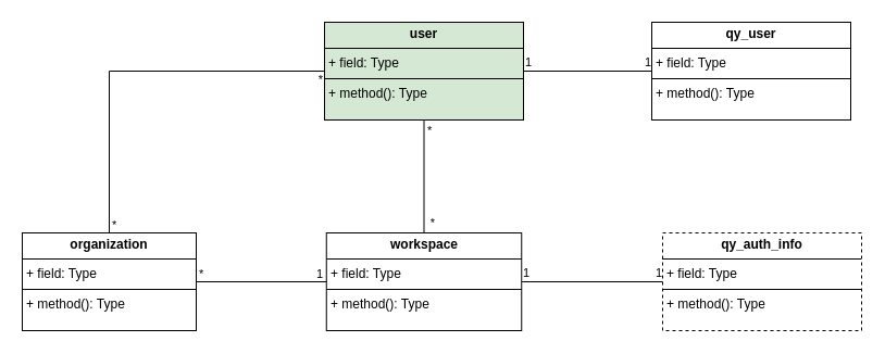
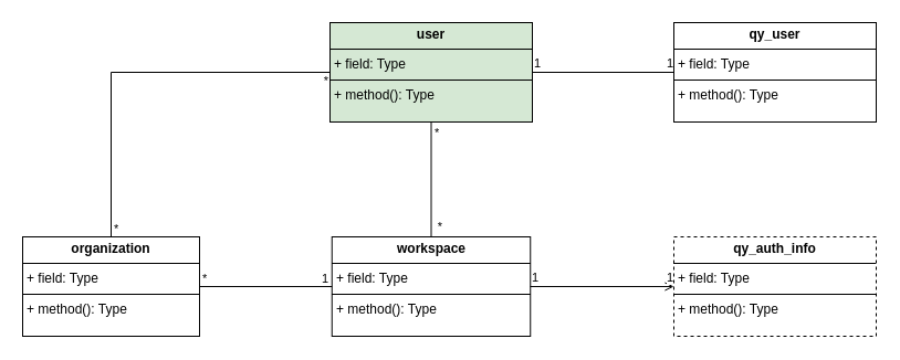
- <mxCell id="5" value="&lt;p style=&quot;margin:0px;margin-top:4px;text-align:center;&quot;&gt;&lt;b&gt;qy_user&lt;/b&gt;&lt;/p&gt;&lt;hr size=&quot;1&quot; style=&quot;border-style:solid;&quot;&gt;&lt;p style=&quot;margin:0px;margin-left:4px;&quot;&gt;+ field: Type&lt;/p&gt;&lt;hr size=&quot;1&quot; style=&quot;border-style:solid;&quot;&gt;&lt;p style=&quot;margin:0px;margin-left:4px;&quot;&gt;+ method(): Type&lt;/p&gt;" style="verticalAlign=top;align=left;overflow=fill;html=1;whiteSpace=wrap;" vertex="1" parent="1"><mxGeometry x="599" y="20" width="183" height="90" as="geometry" /></mxCell>
+ <mxCell id="5" value="&lt;p style=&quot;margin:0px;margin-top:4px;text-align:center;&quot;&gt;&lt;b&gt;qy_user&lt;/b&gt;&lt;/p&gt;&lt;hr size=&quot;1&quot; style=&quot;border-style:solid;&quot;&gt;&lt;p style=&quot;margin:0px;margin-left:4px;&quot;&gt;+ field: Type&lt;/p&gt;&lt;hr size=&quot;1&quot; style=&quot;border-style:solid;&quot;&gt;&lt;p style=&quot;margin:0px;margin-left:4px;&quot;&gt;+ method(): Type&lt;/p&gt;" style="verticalAlign=top;align=left;overflow=fill;html=1;whiteSpace=wrap;" vertex="1" parent="1"><mxGeometry x="609" y="20" width="183" height="90" as="geometry" /></mxCell>
- <mxCell id="21" value="" style="endArrow=none;html=1;edgeStyle=orthogonalEdgeStyle;rounded=0;exitX=1;exitY=0.5;exitDx=0;exitDy=0;entryX=0;entryY=0.5;entryDx=0;entryDy=0;" edge="1" parent="1" source="4" target="6"><mxGeometry relative="1" as="geometry"><mxPoint x="490" y="244" as="sourcePoint" /><mxPoint x="618" y="244" as="targetPoint" /></mxGeometry></mxCell>
+ <mxCell id="21" value="" style="endArrow=open;html=1;edgeStyle=orthogonalEdgeStyle;rounded=0;exitX=1;exitY=0.5;exitDx=0;exitDy=0;entryX=0;entryY=0.5;entryDx=0;entryDy=0;" edge="1" parent="1" source="4" target="6"><mxGeometry relative="1" as="geometry"><mxPoint x="490" y="244" as="sourcePoint" /><mxPoint x="618" y="244" as="targetPoint" /></mxGeometry></mxCell>
